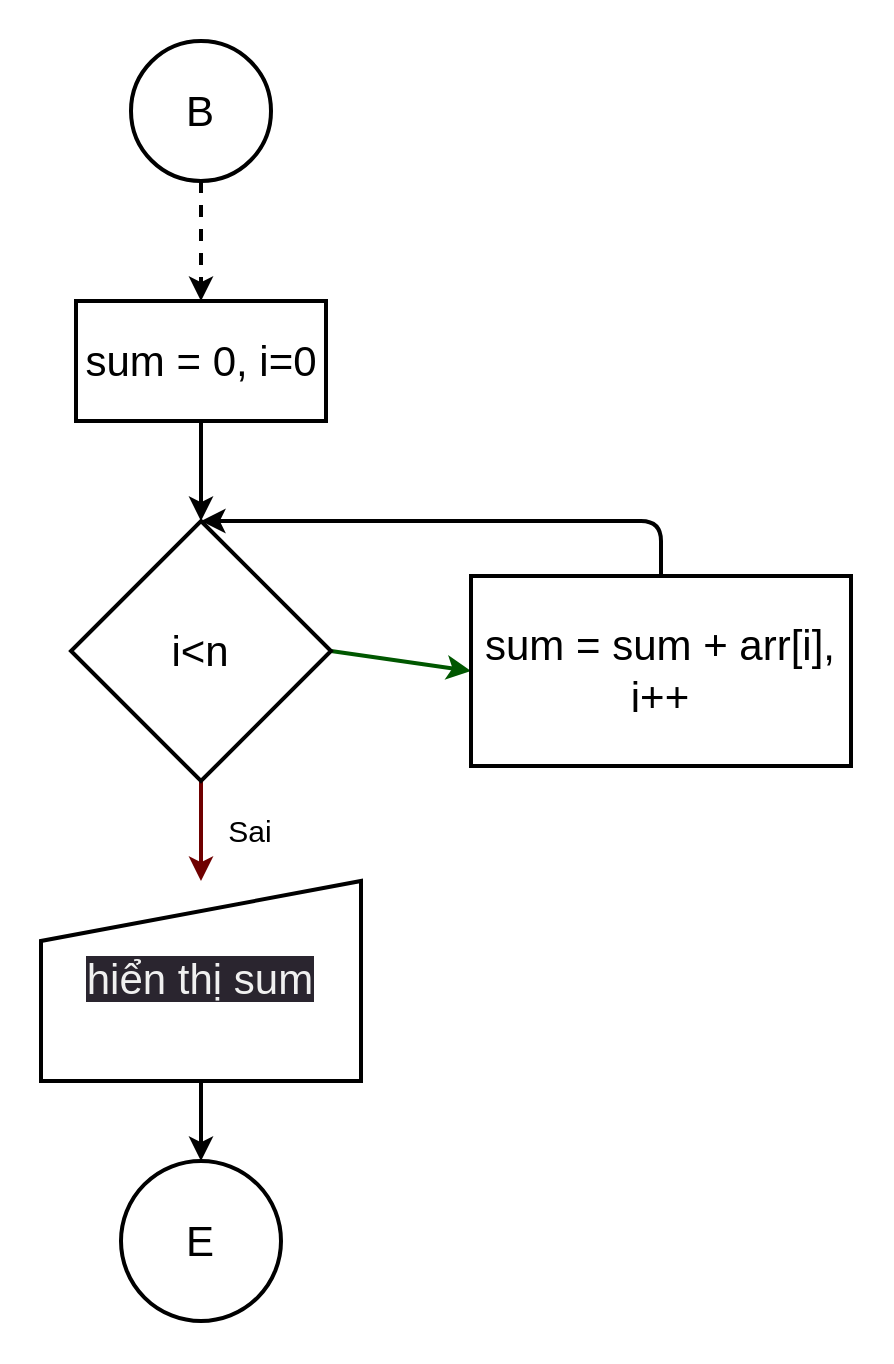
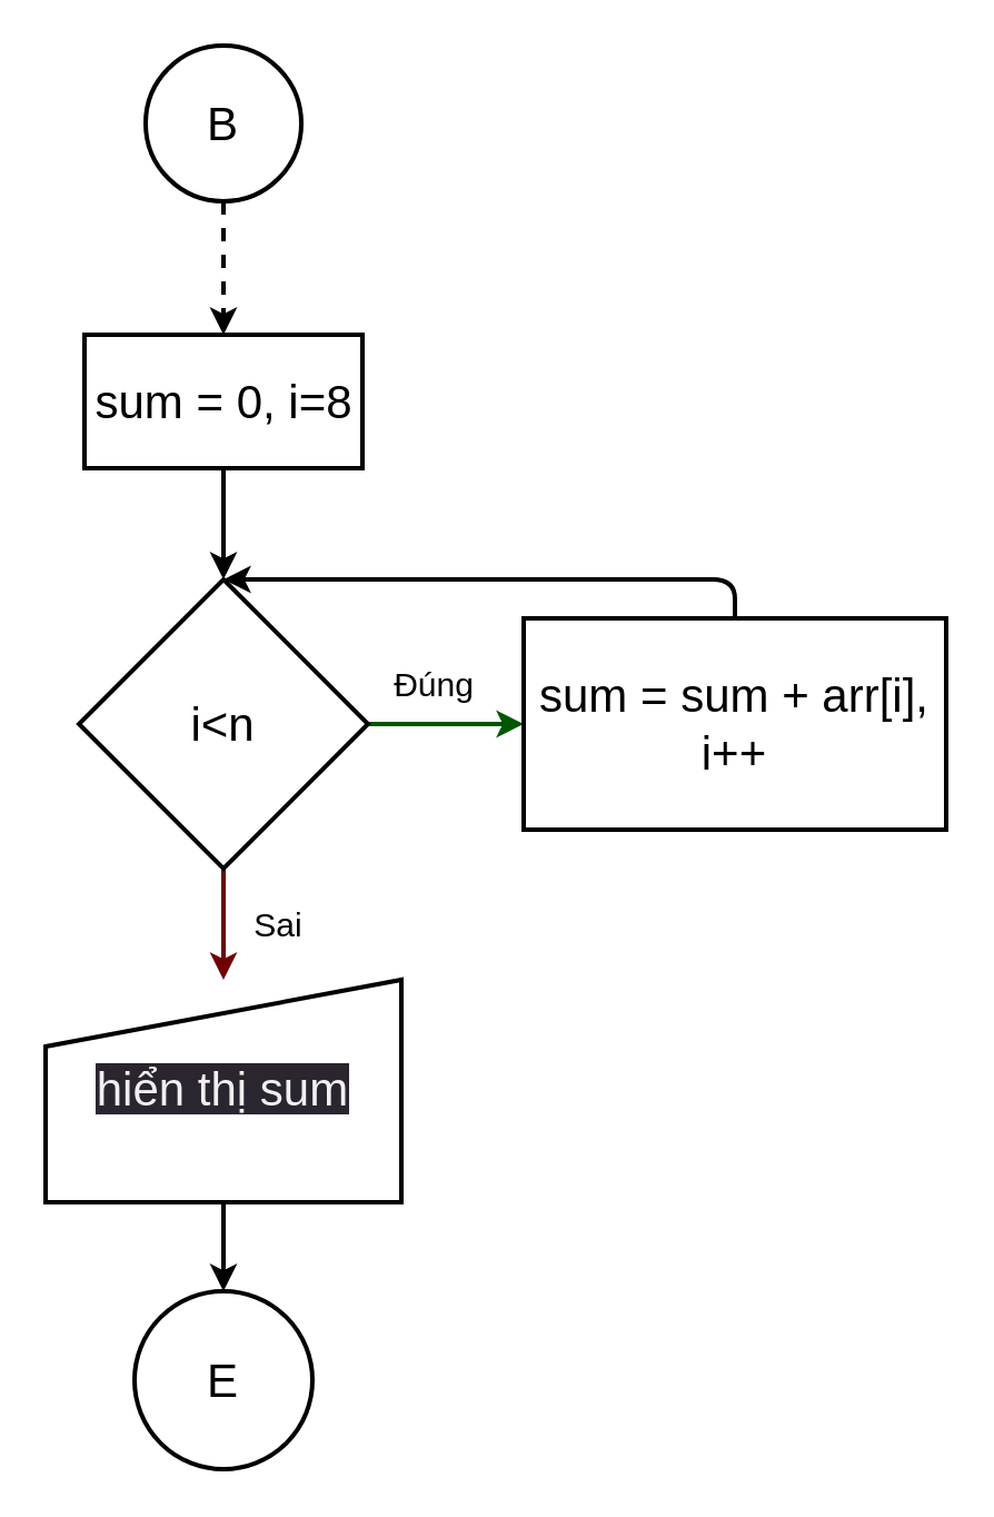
- <mxCell id="5" value="sum = 0, i=0" style="rounded=0;whiteSpace=wrap;html=1;fontSize=21;strokeWidth=2;" vertex="1" parent="1"><mxGeometry x="37.5" y="150" width="125" height="60" as="geometry" /></mxCell>
+ <mxCell id="5" value="sum = 0, i=8" style="rounded=0;whiteSpace=wrap;html=1;fontSize=21;strokeWidth=2;" vertex="1" parent="1"><mxGeometry x="37.5" y="150" width="125" height="60" as="geometry" /></mxCell>
+ <mxCell id="13" value="&lt;font style=&quot;font-size: 15px;&quot;&gt;Đúng&lt;/font&gt;" style="text;html=1;align=center;verticalAlign=middle;whiteSpace=wrap;rounded=0;fontSize=21;strokeWidth=2;" vertex="1" parent="1"><mxGeometry x="165" y="290" width="60" height="30" as="geometry" /></mxCell>
- <mxCell id="10" value="sum = sum + arr[i], i++" style="rounded=0;whiteSpace=wrap;html=1;fontSize=21;strokeWidth=2;" vertex="1" parent="1"><mxGeometry x="235" y="287.5" width="190" height="95" as="geometry" /></mxCell>
+ <mxCell id="10" value="sum = sum + arr[i], i++" style="rounded=0;whiteSpace=wrap;html=1;fontSize=21;strokeWidth=2;" vertex="1" parent="1"><mxGeometry x="235" y="277.5" width="190" height="95" as="geometry" /></mxCell>
